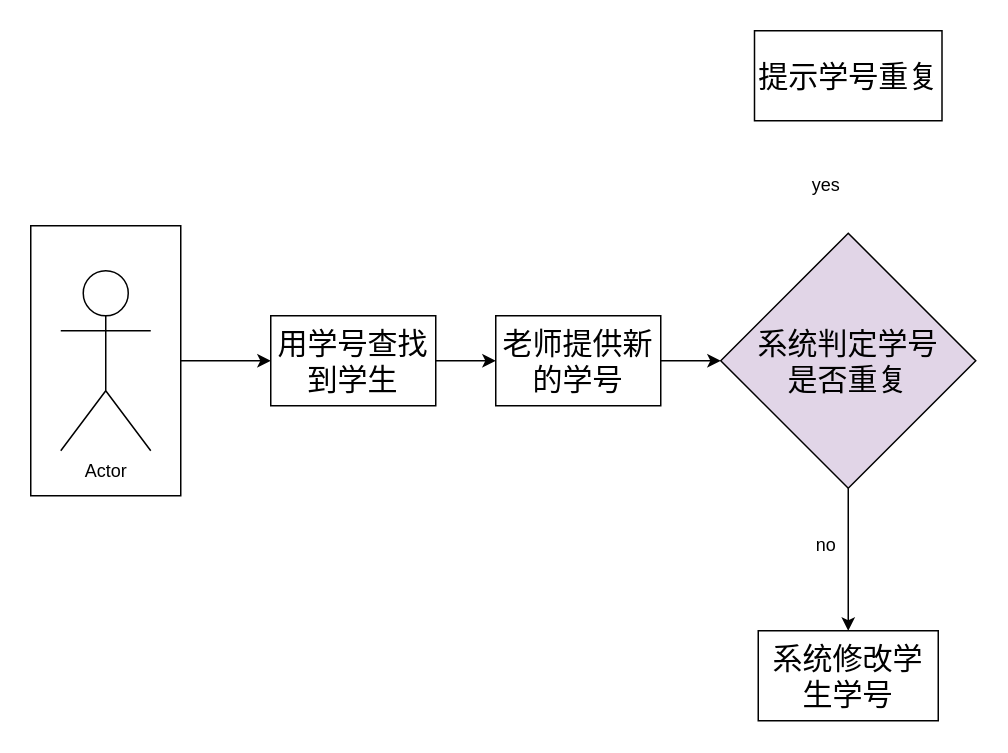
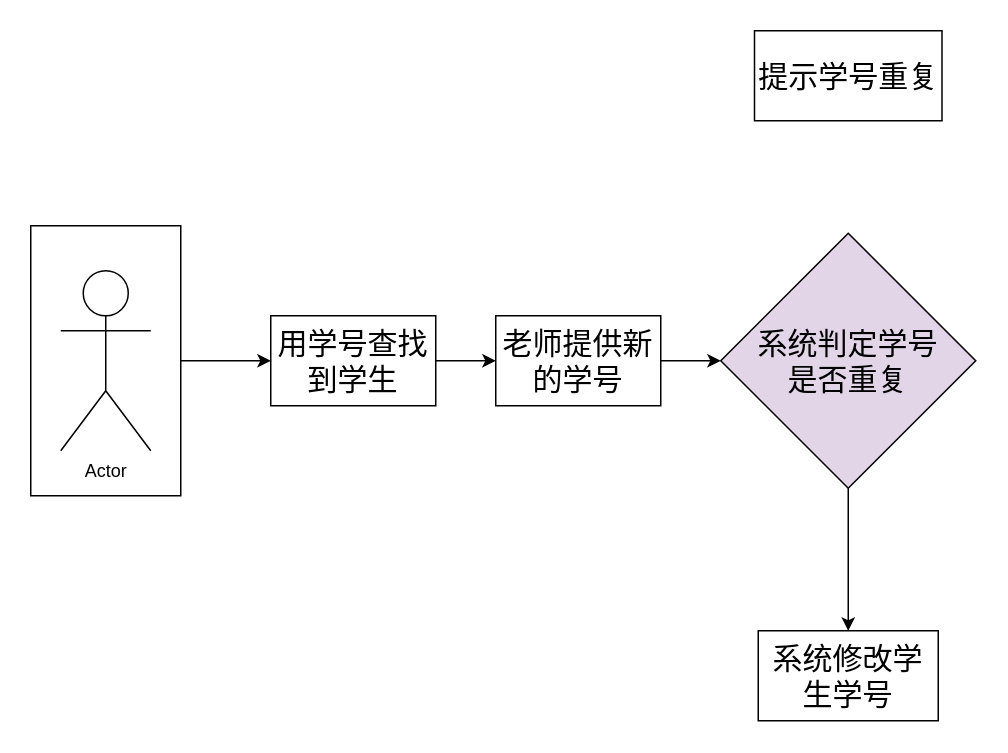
- <mxCell id="12" value="yes" style="text;html=1;align=center;verticalAlign=middle;resizable=0;points=[];autosize=1;strokeColor=none;fillColor=none;" vertex="1" parent="1"><mxGeometry x="530" y="108" width="40" height="30" as="geometry" /></mxCell>
- <mxCell id="14" value="no" style="text;html=1;align=center;verticalAlign=middle;resizable=0;points=[];autosize=1;strokeColor=none;fillColor=none;" vertex="1" parent="1"><mxGeometry x="530" y="348" width="40" height="30" as="geometry" /></mxCell>
